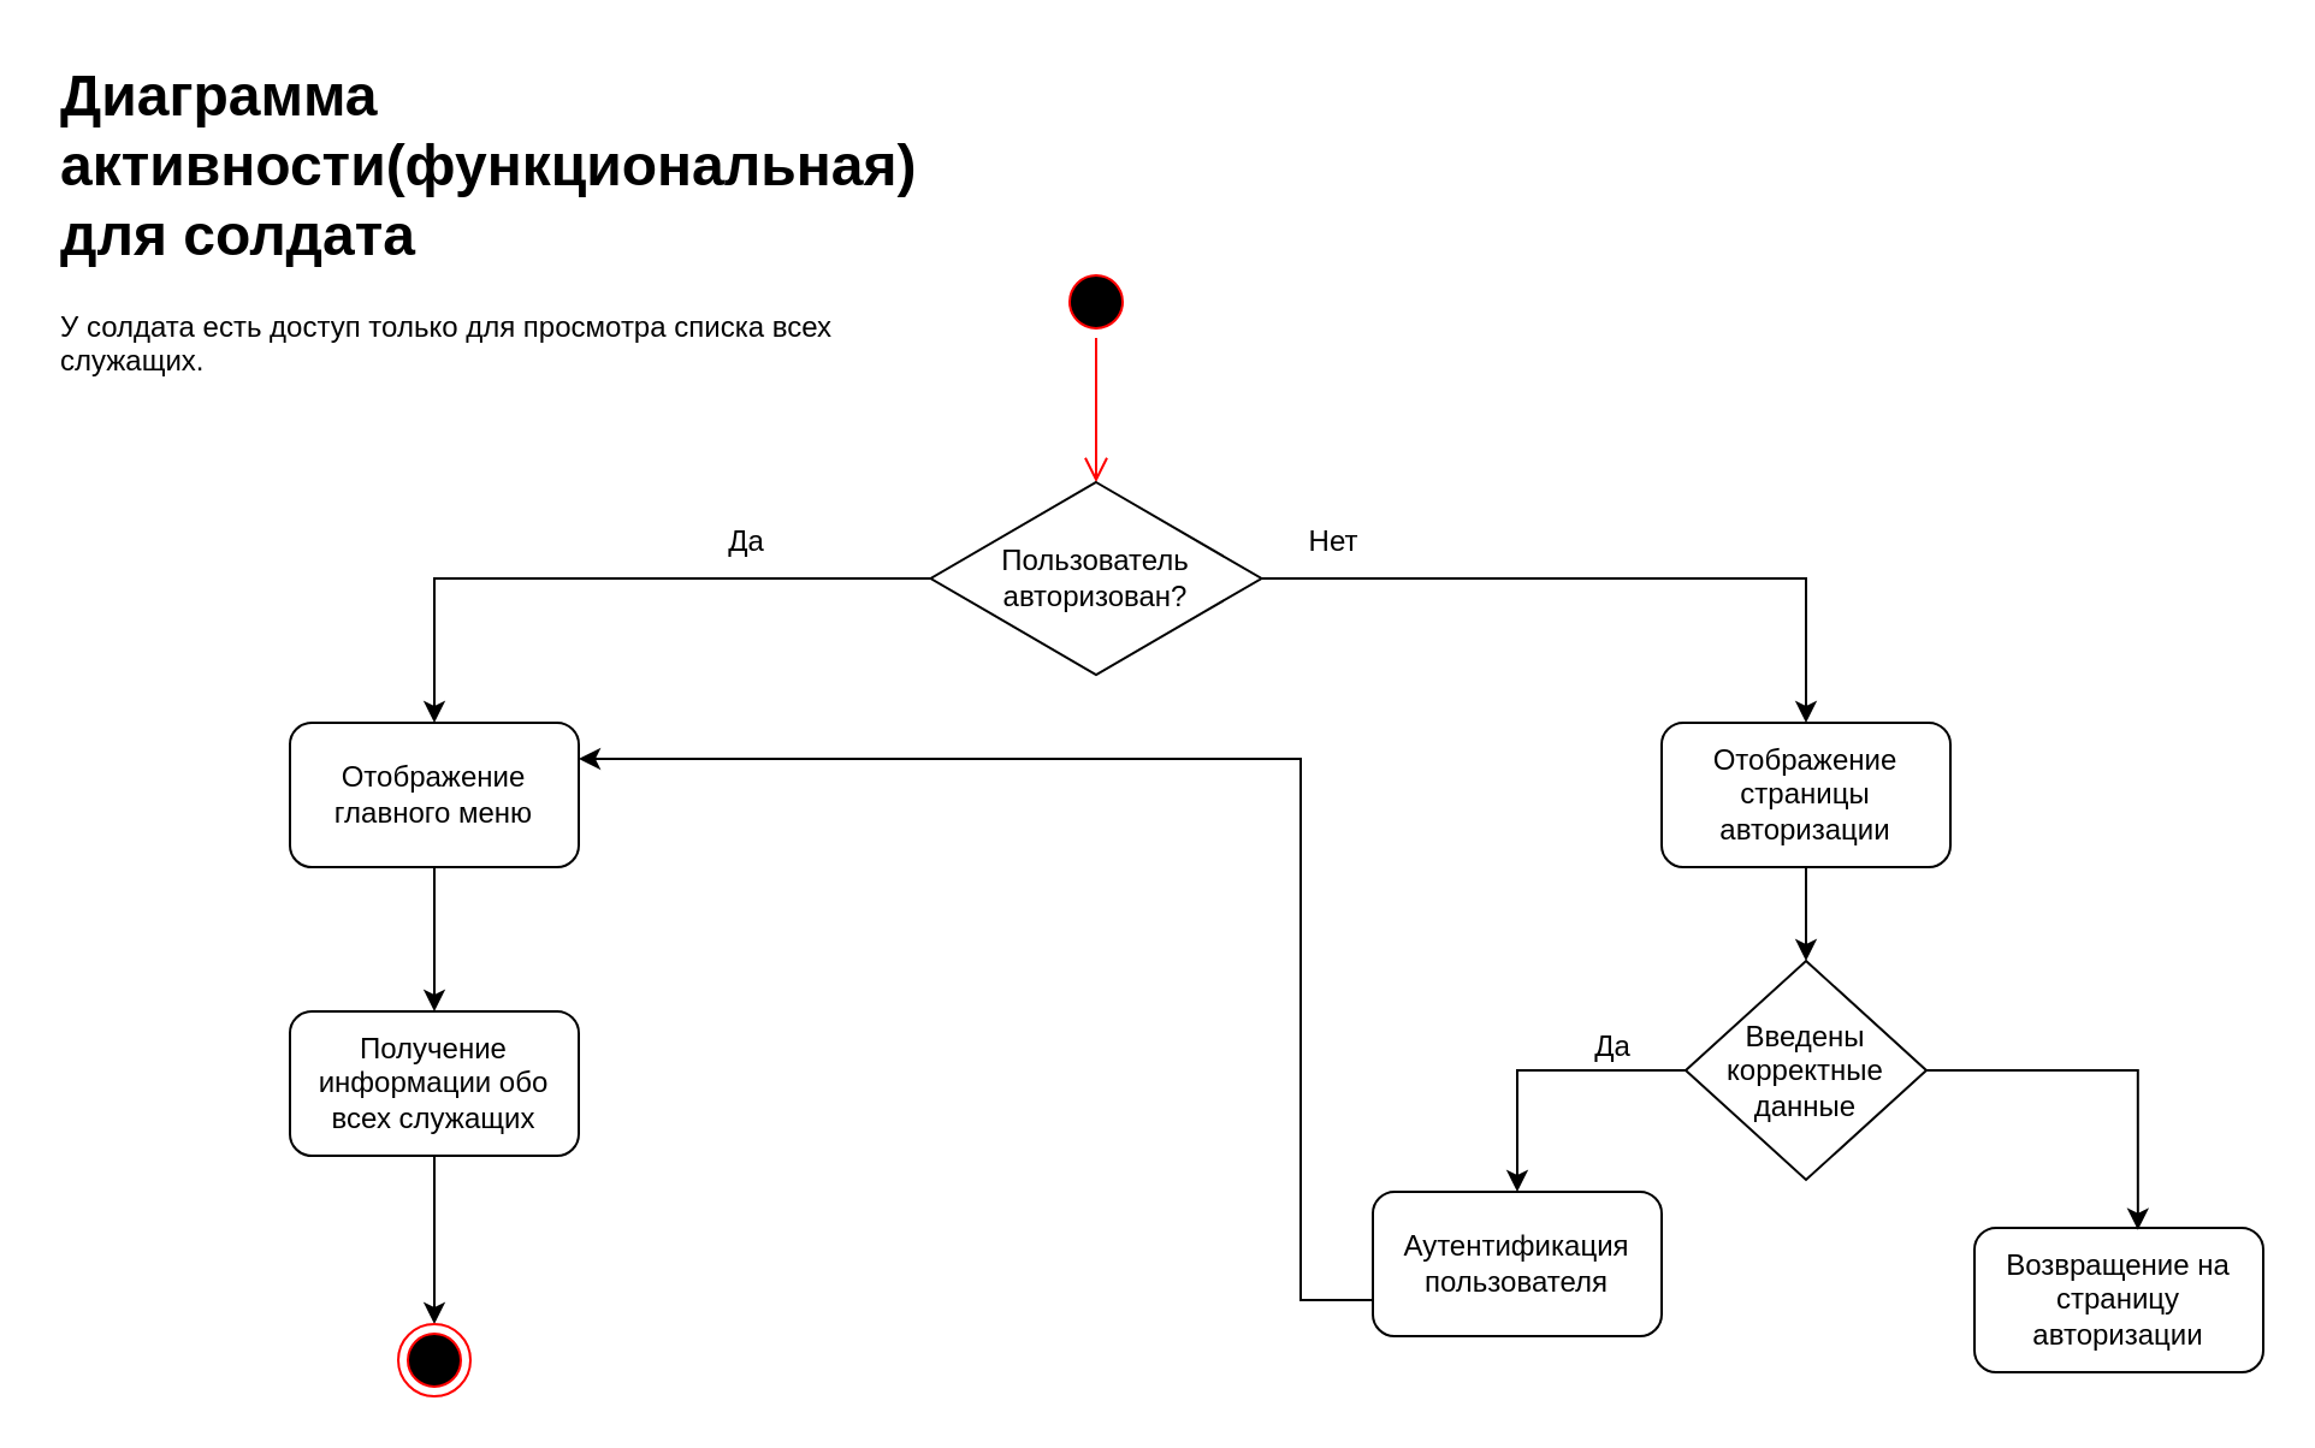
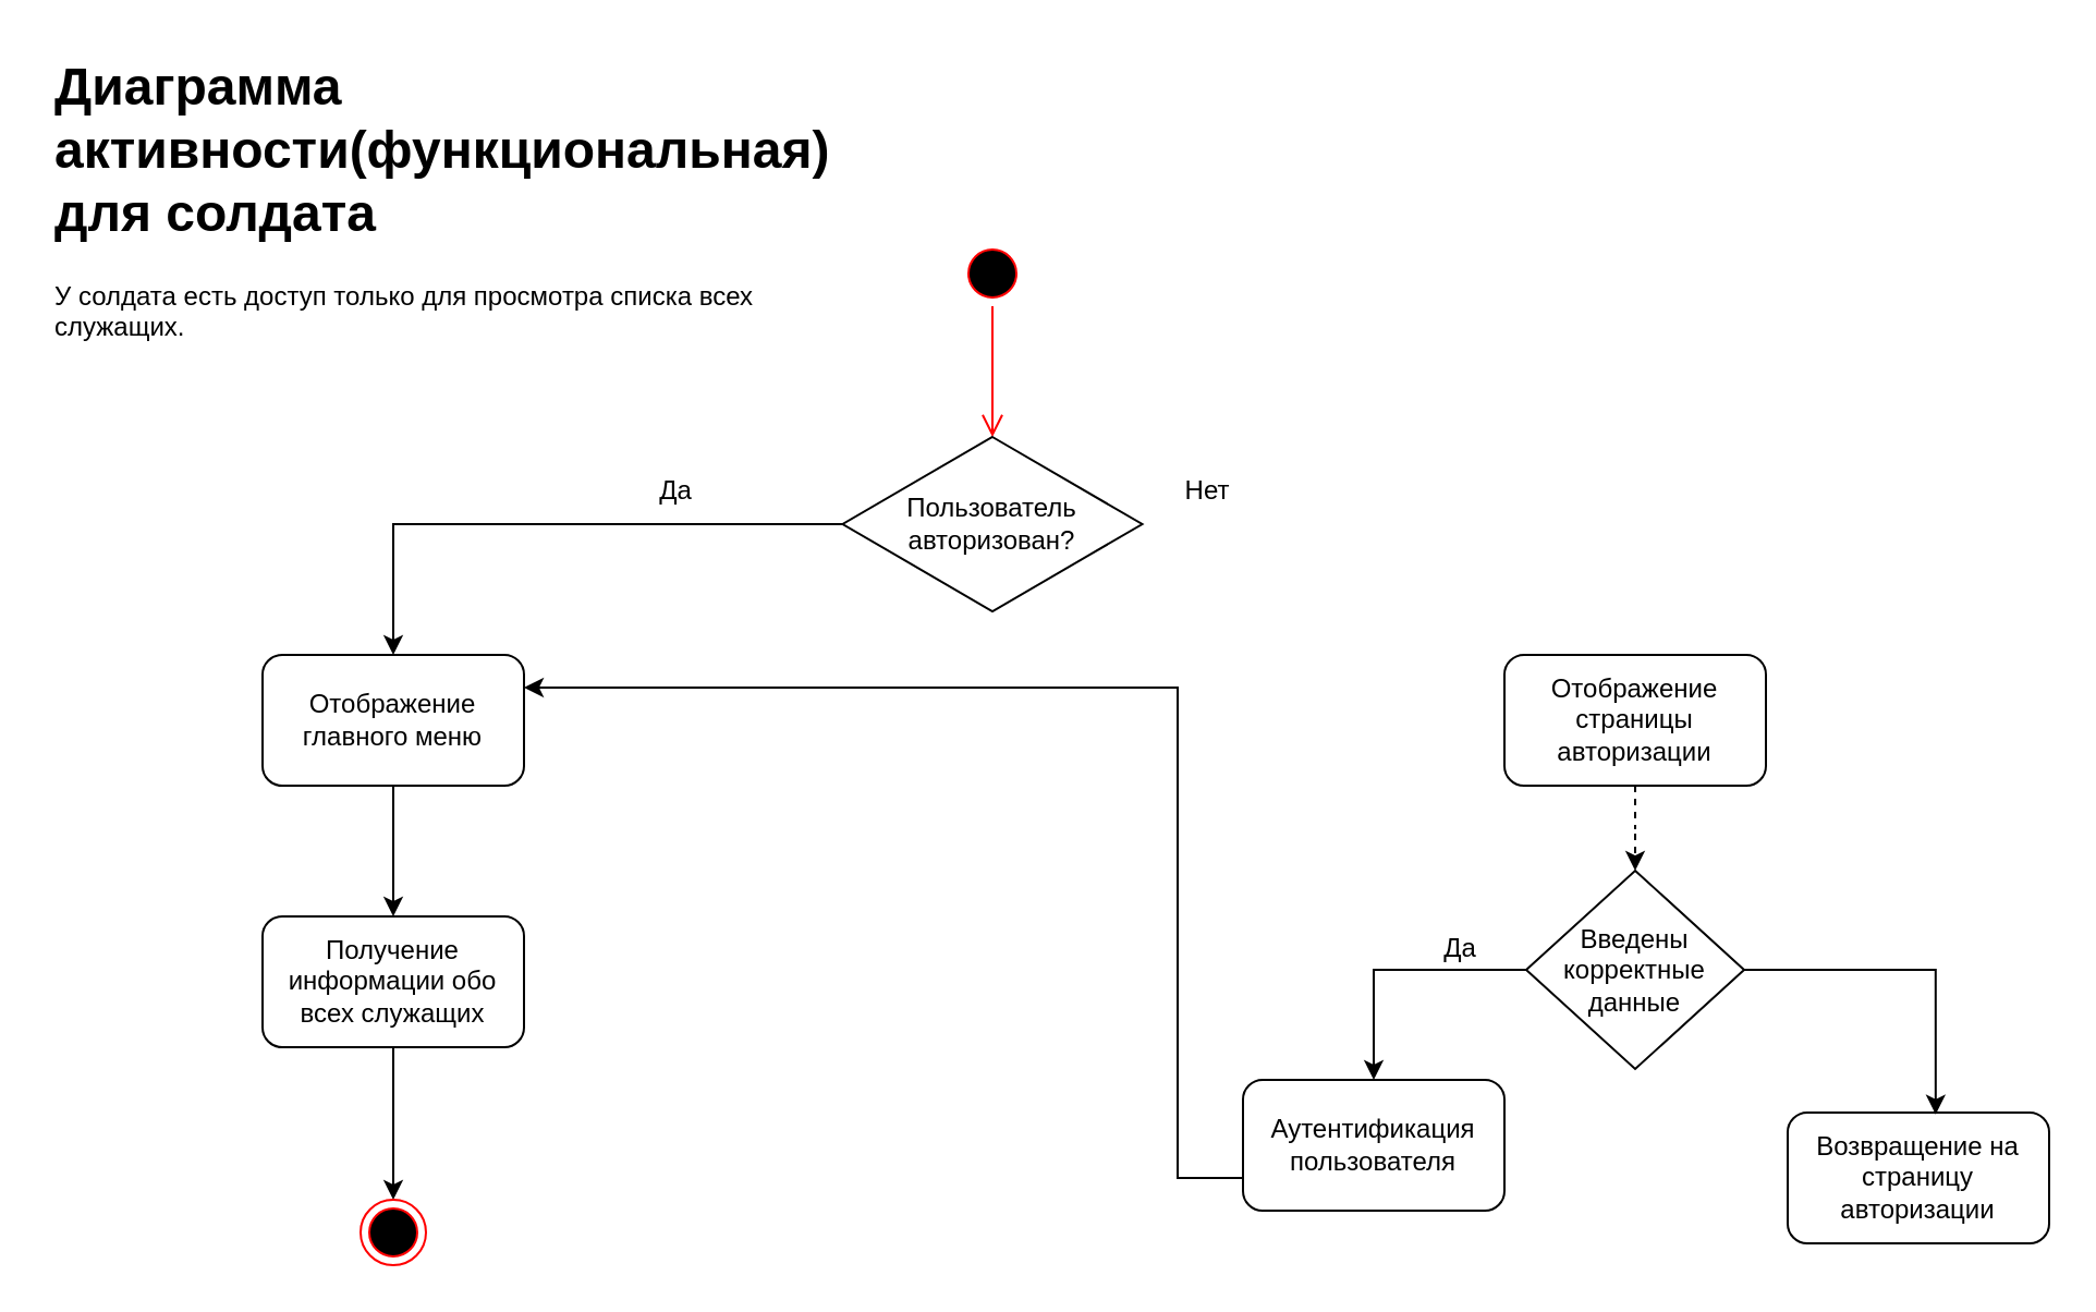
- <mxCell id="4" style="edgeStyle=orthogonalEdgeStyle;rounded=0;orthogonalLoop=1;jettySize=auto;html=1;exitX=1;exitY=0.5;exitDx=0;exitDy=0;entryX=0.5;entryY=0;entryDx=0;entryDy=0;" parent="1" source="6" target="8" edge="1"><mxGeometry relative="1" as="geometry" /></mxCell>
- <mxCell id="7" style="edgeStyle=orthogonalEdgeStyle;rounded=0;orthogonalLoop=1;jettySize=auto;html=1;entryX=0.5;entryY=0;entryDx=0;entryDy=0;" parent="1" source="8" target="14" edge="1"><mxGeometry relative="1" as="geometry" /></mxCell>
+ <mxCell id="7" style="edgeStyle=orthogonalEdgeStyle;rounded=0;orthogonalLoop=1;jettySize=auto;html=1;entryX=0.5;entryY=0;entryDx=0;entryDy=0;dashed=1;" parent="1" source="8" target="14" edge="1"><mxGeometry relative="1" as="geometry" /></mxCell>
